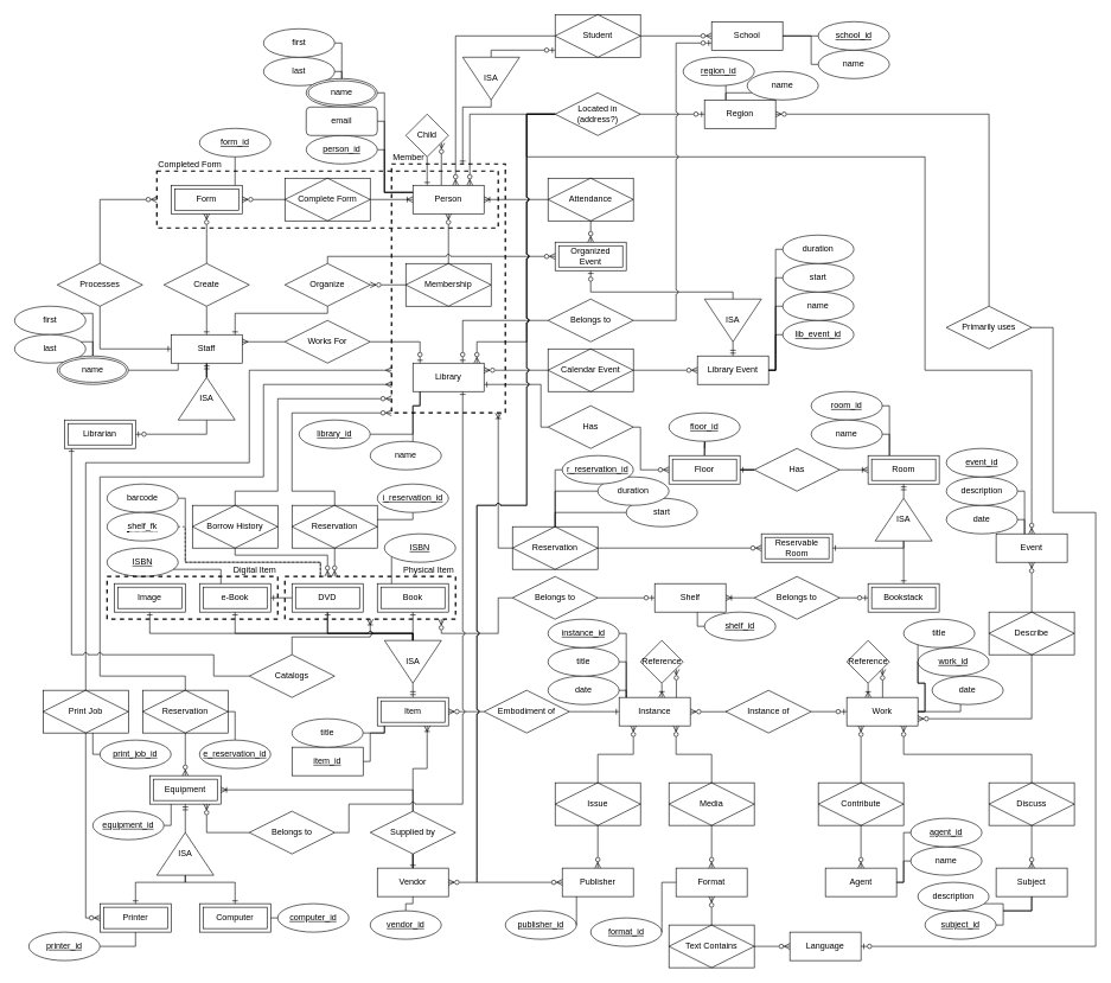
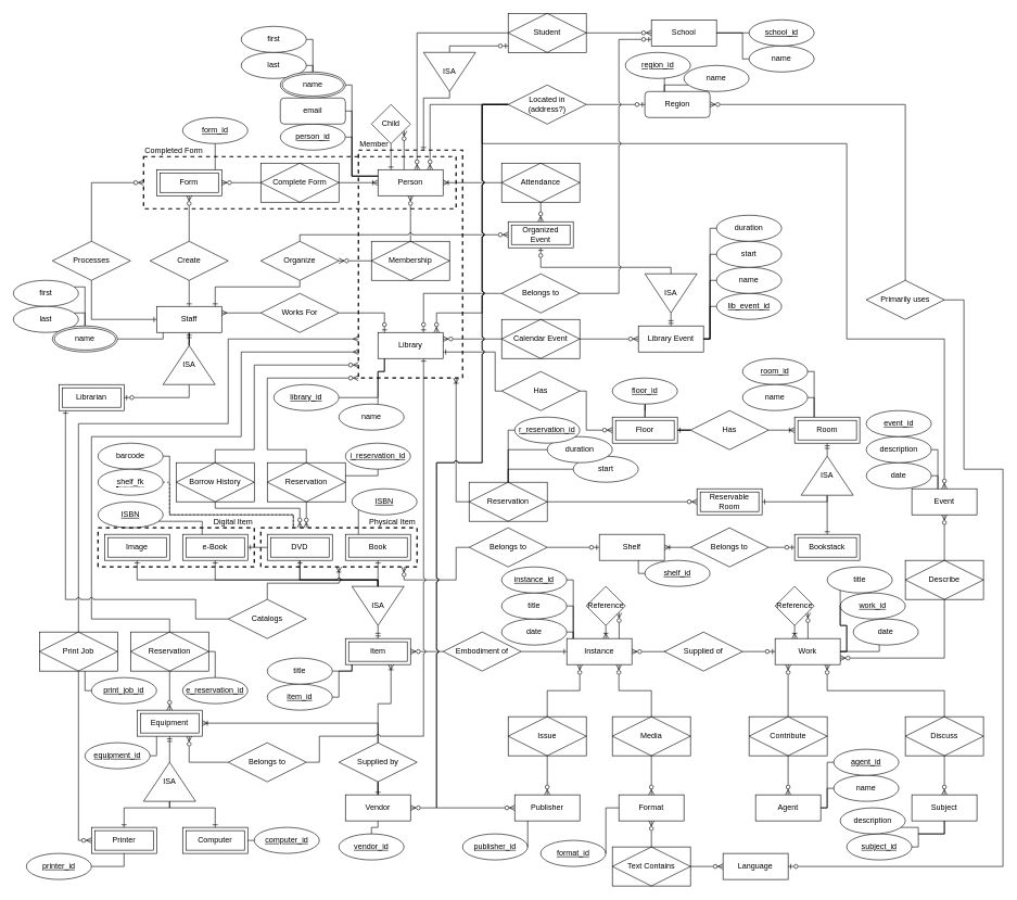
- <mxCell id="23" value="Region" style="whiteSpace=wrap;html=1;align=center;" parent="1" vertex="1"><mxGeometry x="990" y="140" width="100" height="40" as="geometry" /></mxCell>
+ <mxCell id="23" value="Region" style="whiteSpace=wrap;html=1;align=center;rounded=1;" parent="1" vertex="1"><mxGeometry x="990" y="140" width="100" height="40" as="geometry" /></mxCell>
- <mxCell id="68" value="Instance of" style="shape=rhombus;perimeter=rhombusPerimeter;whiteSpace=wrap;html=1;align=center;" parent="1" vertex="1"><mxGeometry x="1020" y="970" width="120" height="60" as="geometry" /></mxCell>
+ <mxCell id="68" value="Supplied of" style="shape=rhombus;perimeter=rhombusPerimeter;whiteSpace=wrap;html=1;align=center;" parent="1" vertex="1"><mxGeometry x="1020" y="970" width="120" height="60" as="geometry" /></mxCell>
- <mxCell id="125" value="item_id" style="whiteSpace=wrap;html=1;align=center;fontStyle=4;rounded=0;" parent="1" vertex="1"><mxGeometry x="410" y="1050" width="100" height="40" as="geometry" /></mxCell>
+ <mxCell id="125" value="item_id" style="ellipse;whiteSpace=wrap;html=1;align=center;rounded=1;fontStyle=4" parent="1" vertex="1"><mxGeometry x="410" y="1050" width="100" height="40" as="geometry" /></mxCell>
